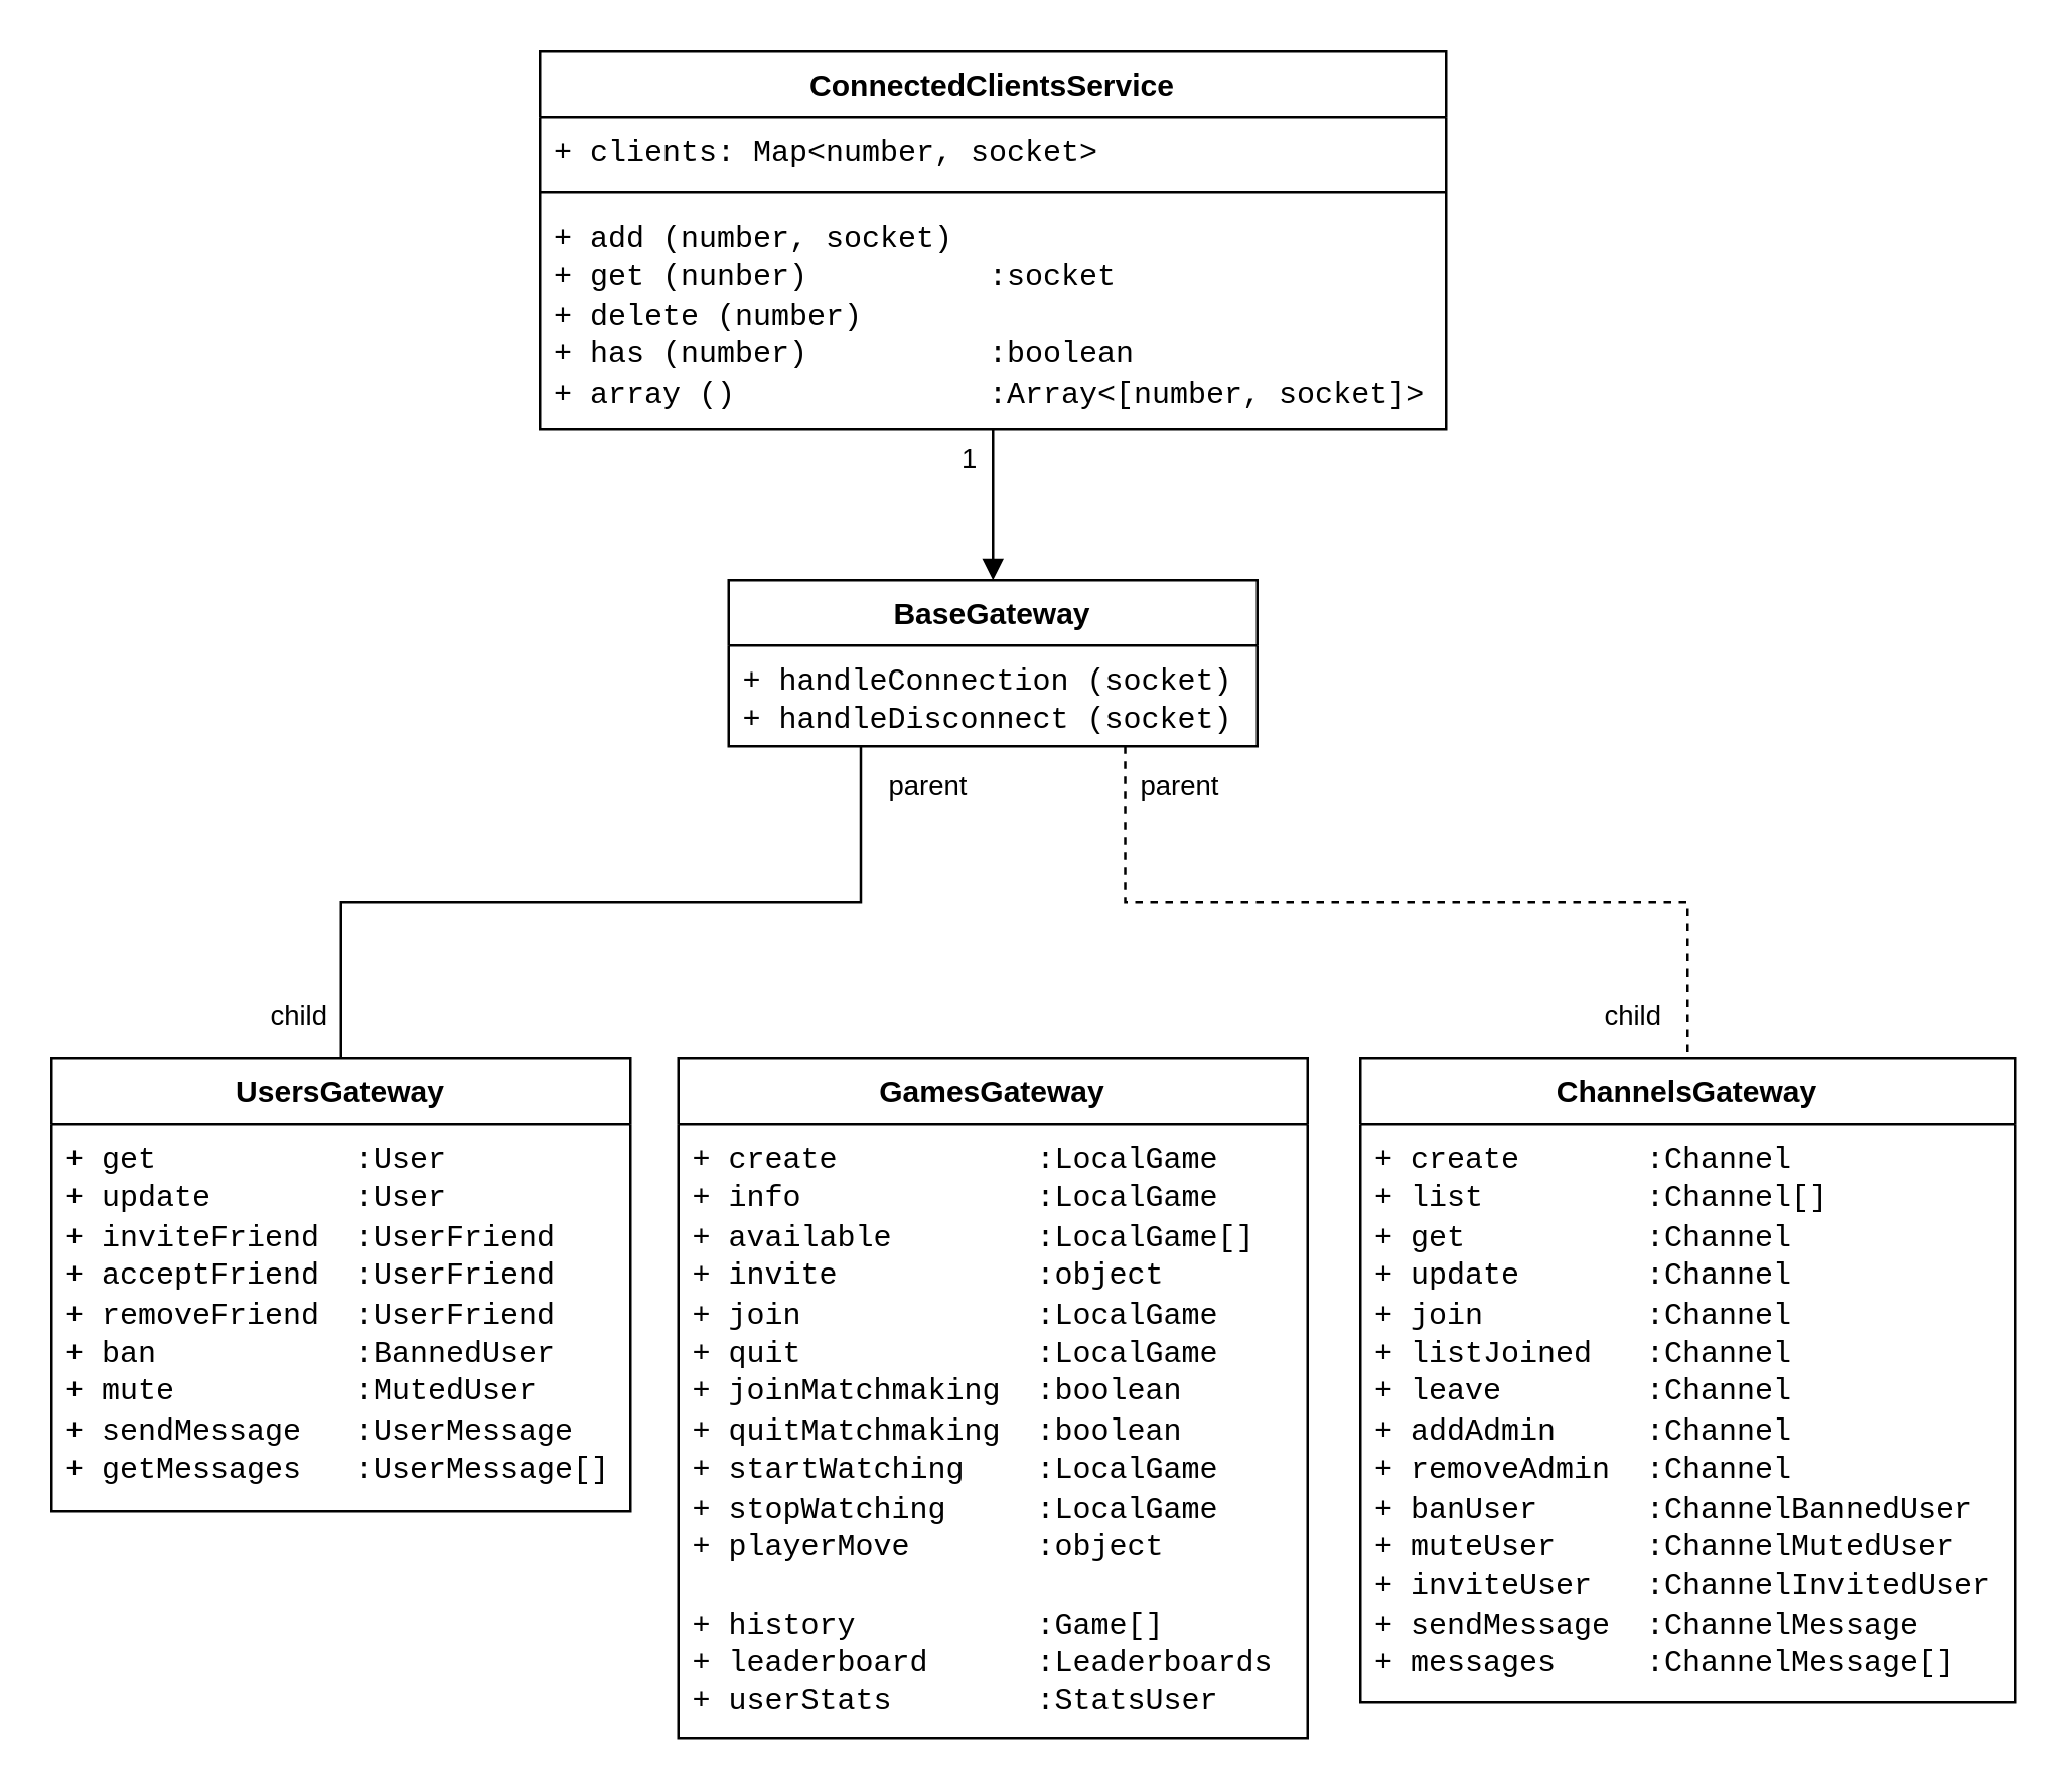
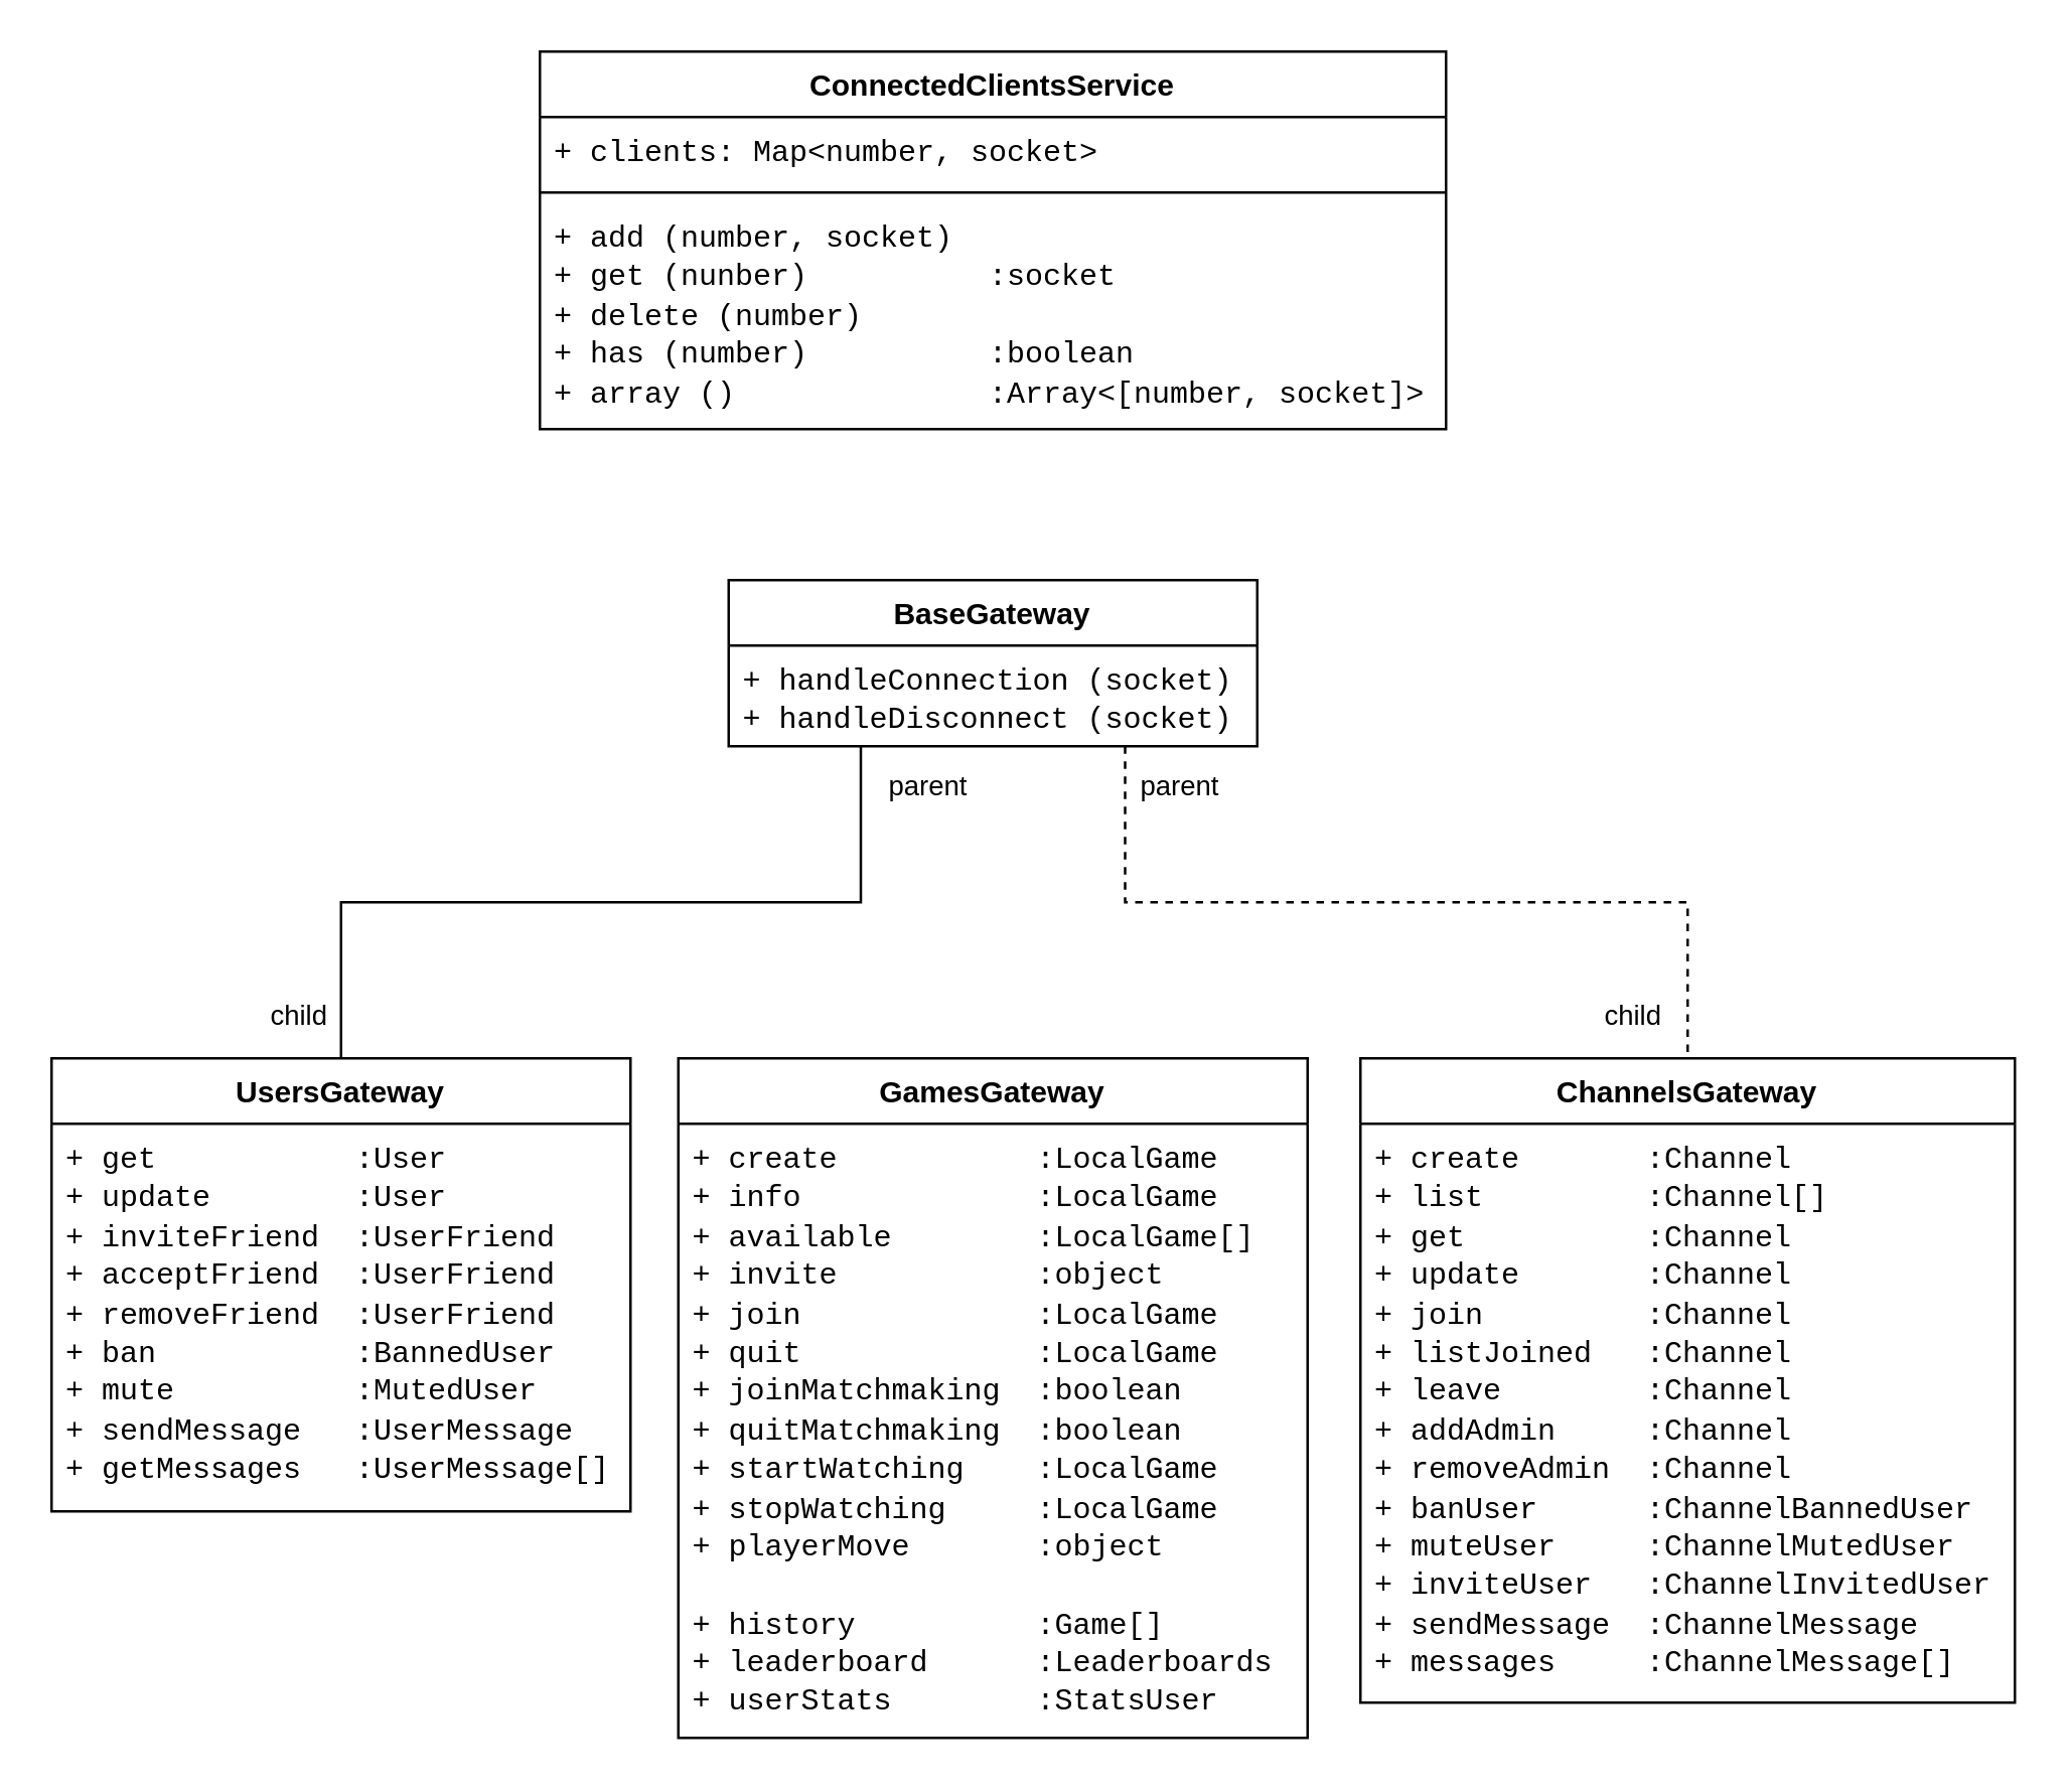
- <mxCell id="20" value="" style="endArrow=block;endFill=1;html=1;edgeStyle=orthogonalEdgeStyle;align=left;verticalAlign=top;rounded=0;exitX=0.5;exitY=1;exitDx=0;exitDy=0;entryX=0.5;entryY=0;entryDx=0;entryDy=0;" edge="1" parent="1" source="2" target="6"><mxGeometry x="-1" relative="1" as="geometry"><mxPoint x="310" y="440" as="sourcePoint" /><mxPoint x="470" y="440" as="targetPoint" /></mxGeometry></mxCell>
- <mxCell id="21" value="1" style="edgeLabel;resizable=0;html=1;align=left;verticalAlign=bottom;" connectable="0" vertex="1" parent="20"><mxGeometry x="-1" relative="1" as="geometry"><mxPoint x="-14" y="20" as="offset" /></mxGeometry></mxCell>
